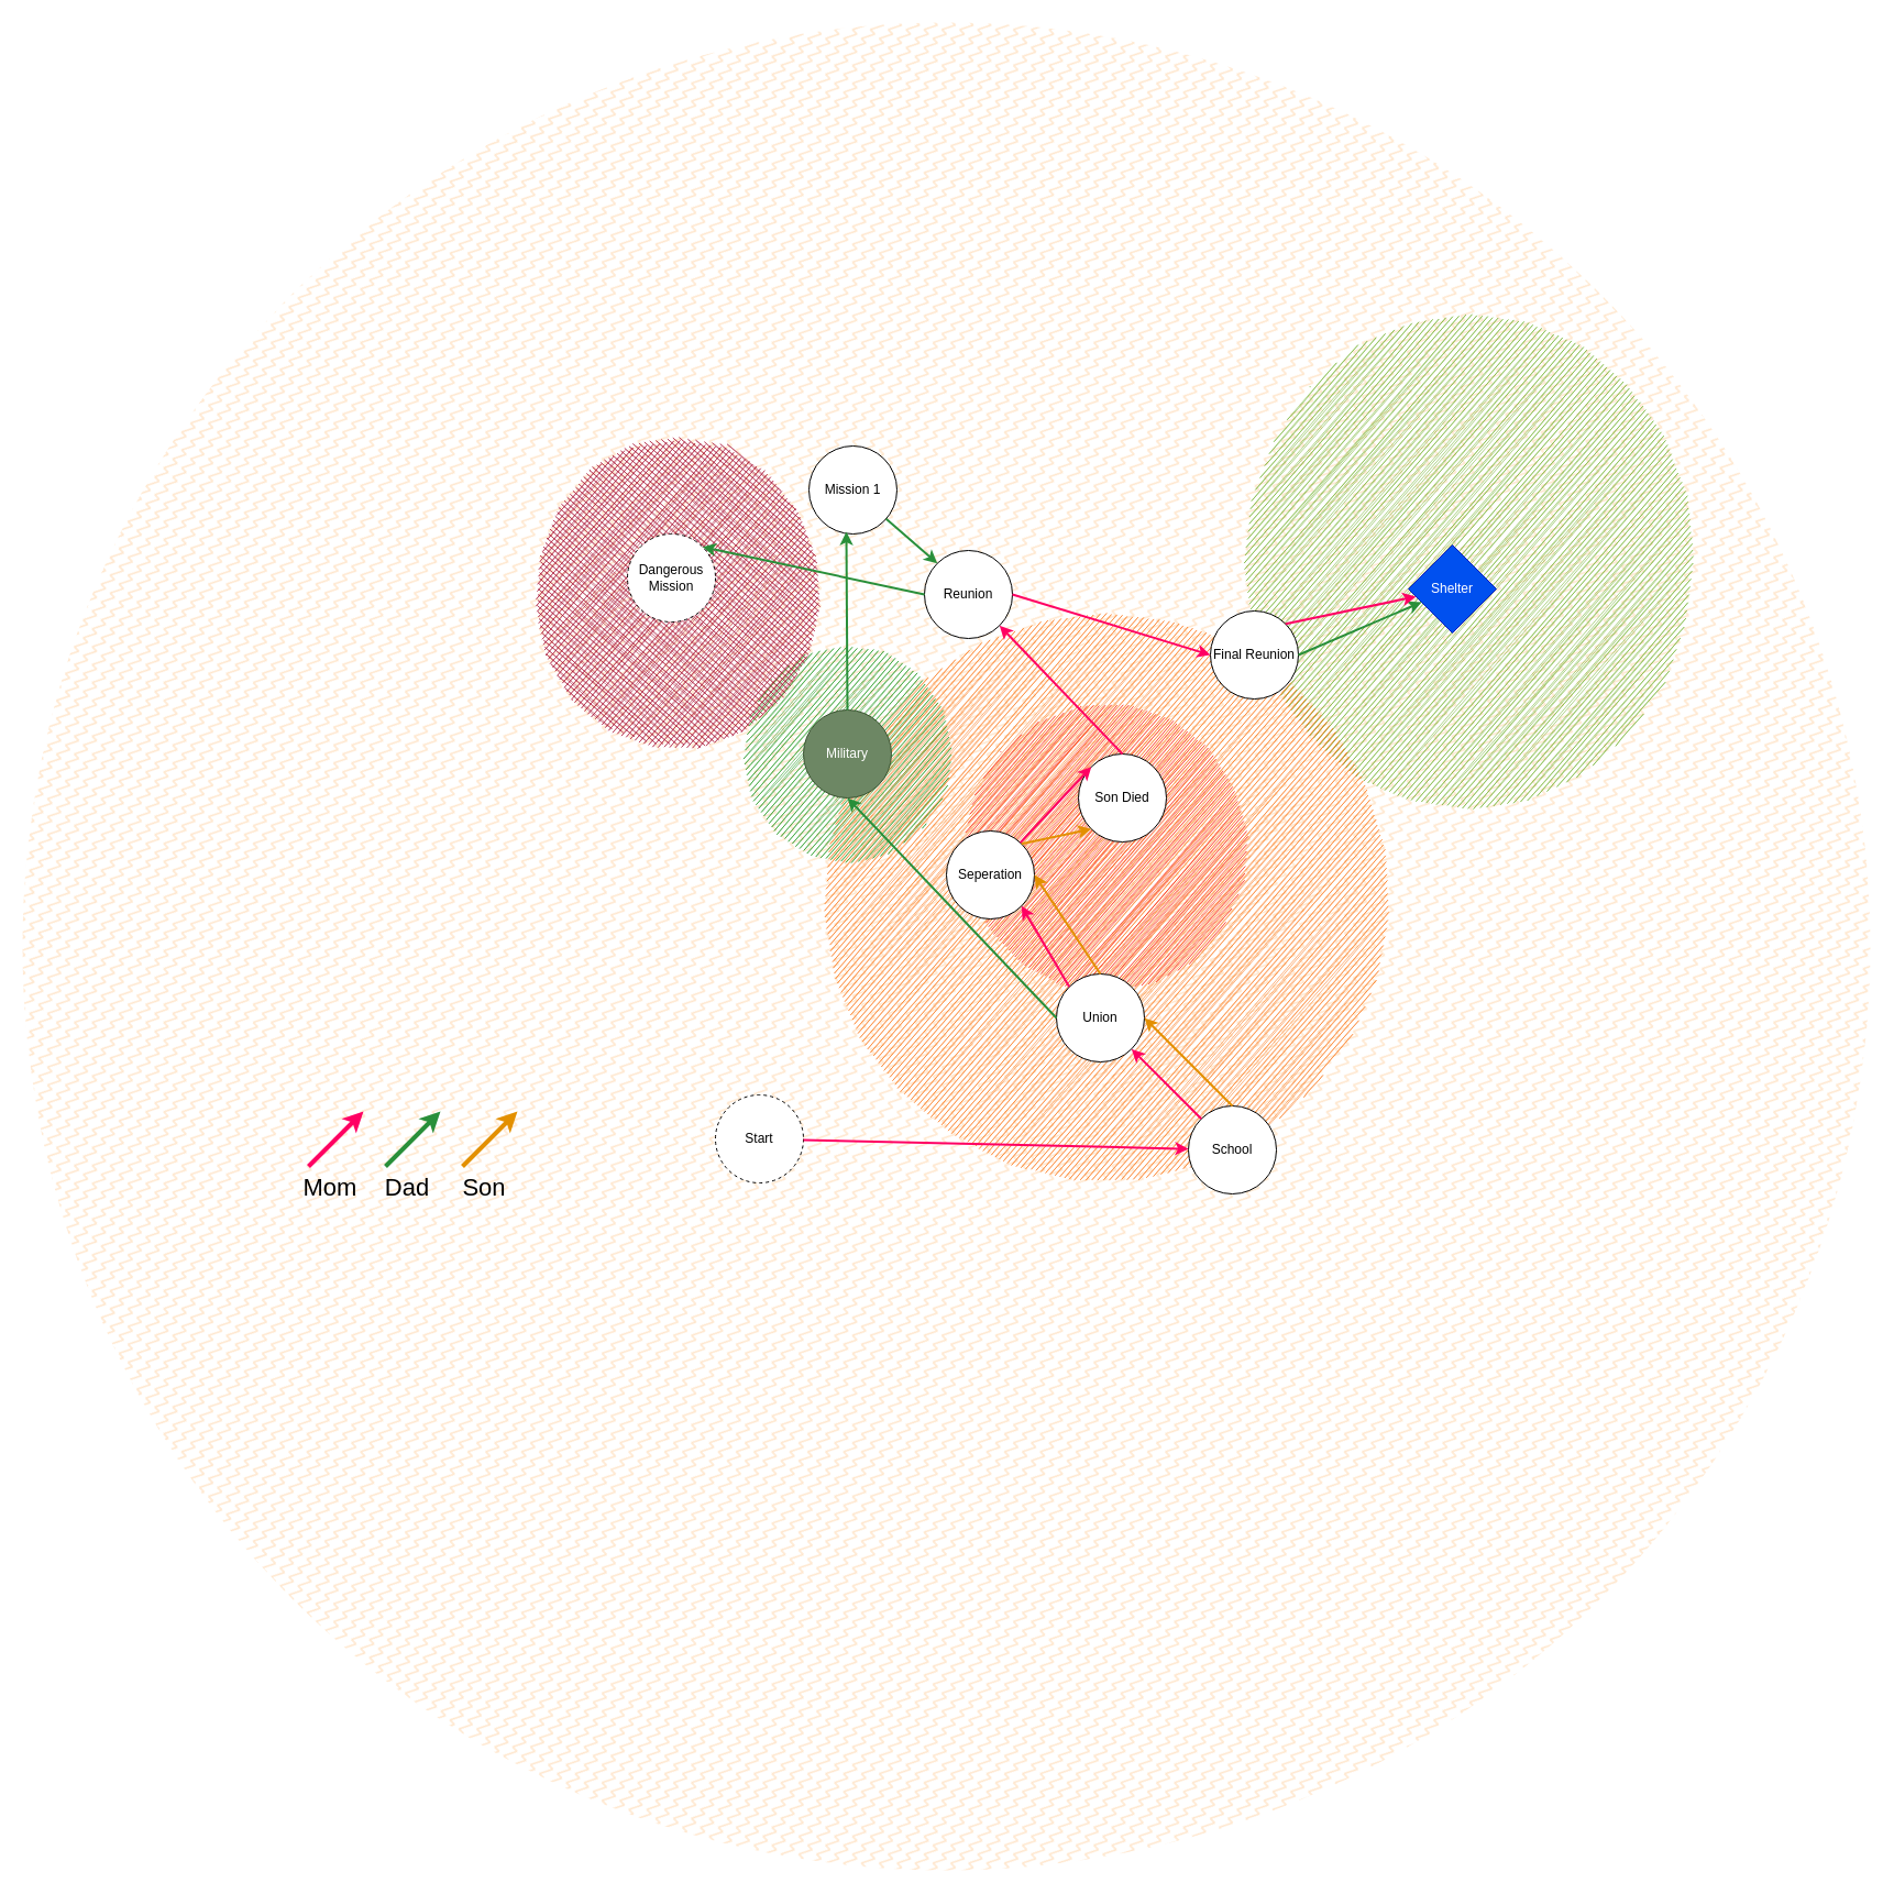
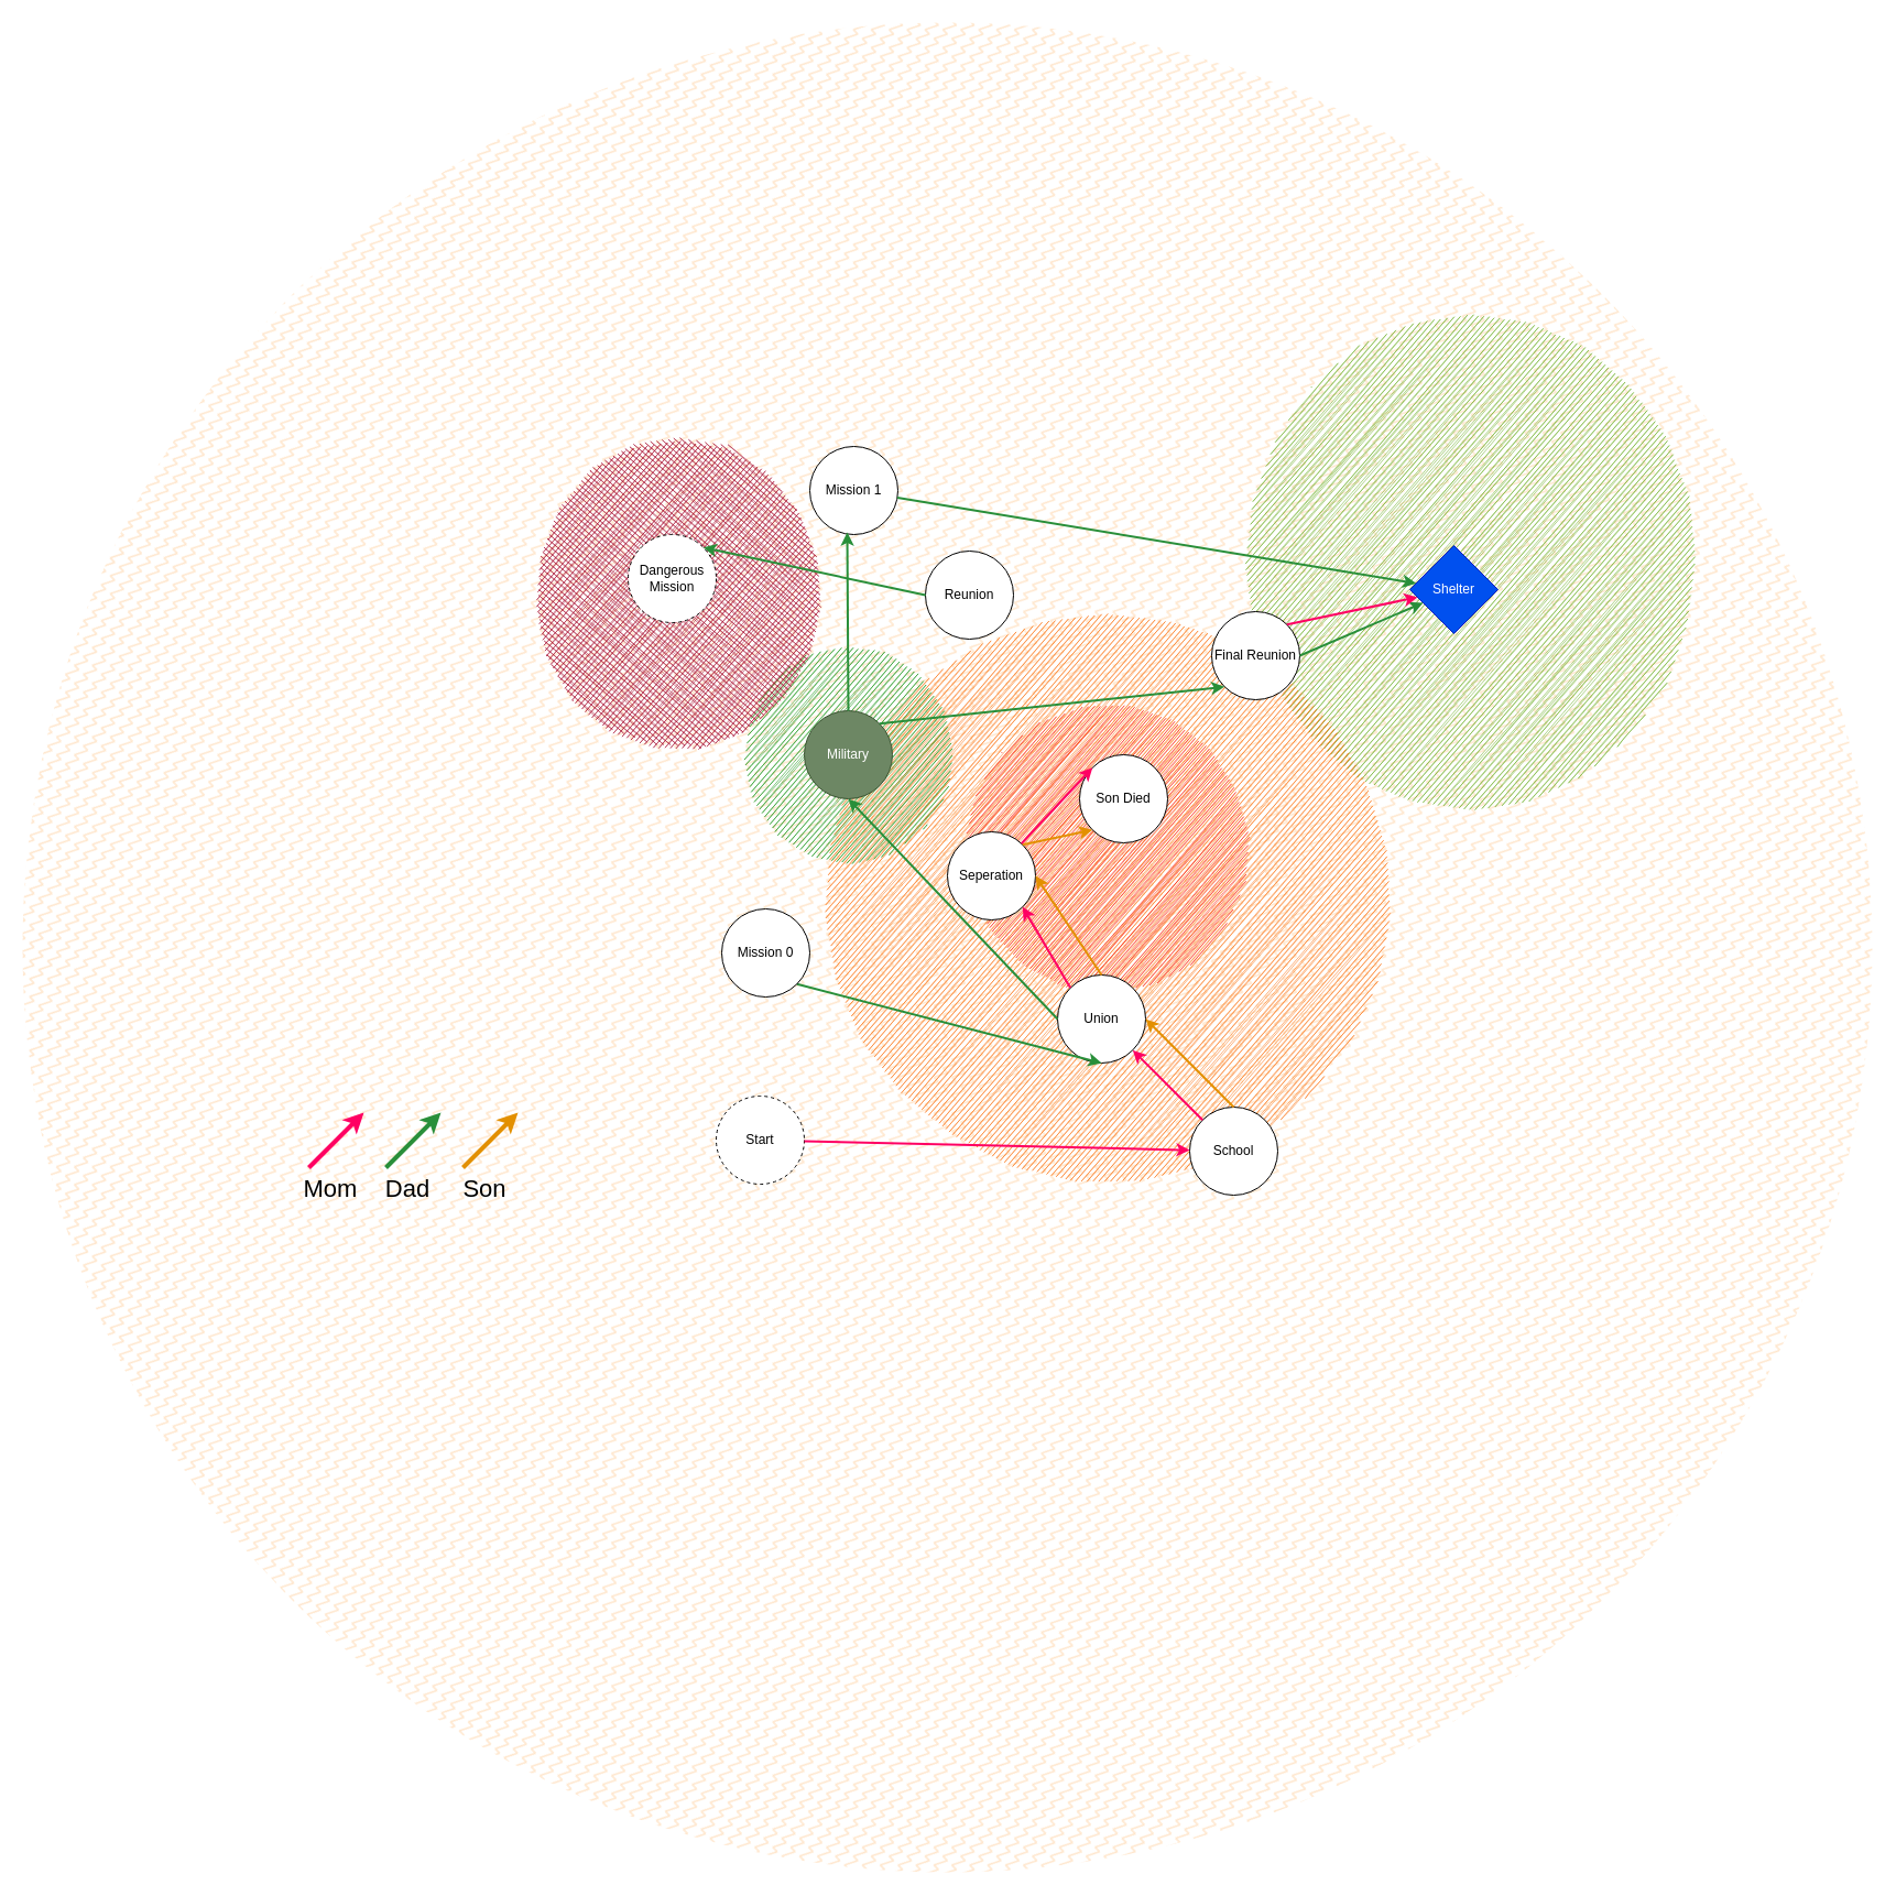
- <mxCell id="34" value="" style="endArrow=classic;html=1;rounded=0;strokeWidth=2;strokeColor=#298F3A;entryX=0;entryY=0;entryDx=0;entryDy=0;" edge="1" parent="1" source="33" target="14"><mxGeometry width="50" height="50" relative="1" as="geometry"><mxPoint x="970" y="935" as="sourcePoint" /><mxPoint x="780" y="735" as="targetPoint" /></mxGeometry></mxCell>
+ <mxCell id="34" value="" style="endArrow=classic;html=1;rounded=0;strokeWidth=2;strokeColor=#298F3A;" edge="1" parent="1" source="33" target="7"><mxGeometry width="50" height="50" relative="1" as="geometry"><mxPoint x="970" y="935" as="sourcePoint" /><mxPoint x="780" y="735" as="targetPoint" /></mxGeometry></mxCell>
- <mxCell id="39" value="" style="endArrow=classic;html=1;rounded=0;strokeWidth=2;strokeColor=#FF0063;entryX=0;entryY=0.5;entryDx=0;entryDy=0;exitX=1;exitY=0.5;exitDx=0;exitDy=0;" edge="1" parent="1" source="14" target="38"><mxGeometry width="50" height="50" relative="1" as="geometry"><mxPoint x="1030" y="695" as="sourcePoint" /><mxPoint x="918.284" y="578.284" as="targetPoint" /></mxGeometry></mxCell>
- <mxCell id="32" value="" style="endArrow=classic;html=1;rounded=0;strokeWidth=2;strokeColor=#FF0063;entryX=1;entryY=1;entryDx=0;entryDy=0;exitX=0.5;exitY=0;exitDx=0;exitDy=0;" edge="1" parent="1" source="15" target="14"><mxGeometry width="50" height="50" relative="1" as="geometry"><mxPoint x="937.218" y="775.688" as="sourcePoint" /><mxPoint x="1001.716" y="706.716" as="targetPoint" /></mxGeometry></mxCell>
+ <mxCell id="40" value="" style="endArrow=classic;html=1;rounded=0;strokeWidth=2;strokeColor=#298F3A;entryX=0;entryY=1;entryDx=0;entryDy=0;exitX=1;exitY=0;exitDx=0;exitDy=0;" edge="1" parent="1" source="9" target="38"><mxGeometry width="50" height="50" relative="1" as="geometry"><mxPoint x="850" y="550" as="sourcePoint" /><mxPoint x="648.284" y="506.716" as="targetPoint" /></mxGeometry></mxCell>
+ <mxCell id="26" value="Mission 0" style="ellipse;whiteSpace=wrap;html=1;aspect=fixed;" vertex="1" parent="1"><mxGeometry x="655" y="825" width="80" height="80" as="geometry" /></mxCell>
+ <mxCell id="25" value="" style="endArrow=classic;html=1;rounded=0;strokeWidth=2;strokeColor=#298F3A;entryX=0.5;entryY=1;entryDx=0;entryDy=0;exitX=1;exitY=1;exitDx=0;exitDy=0;" edge="1" parent="1" source="26" target="12"><mxGeometry width="50" height="50" relative="1" as="geometry"><mxPoint x="1101.716" y="1026.716" as="sourcePoint" /><mxPoint x="1038.284" y="963.284" as="targetPoint" /></mxGeometry></mxCell>
